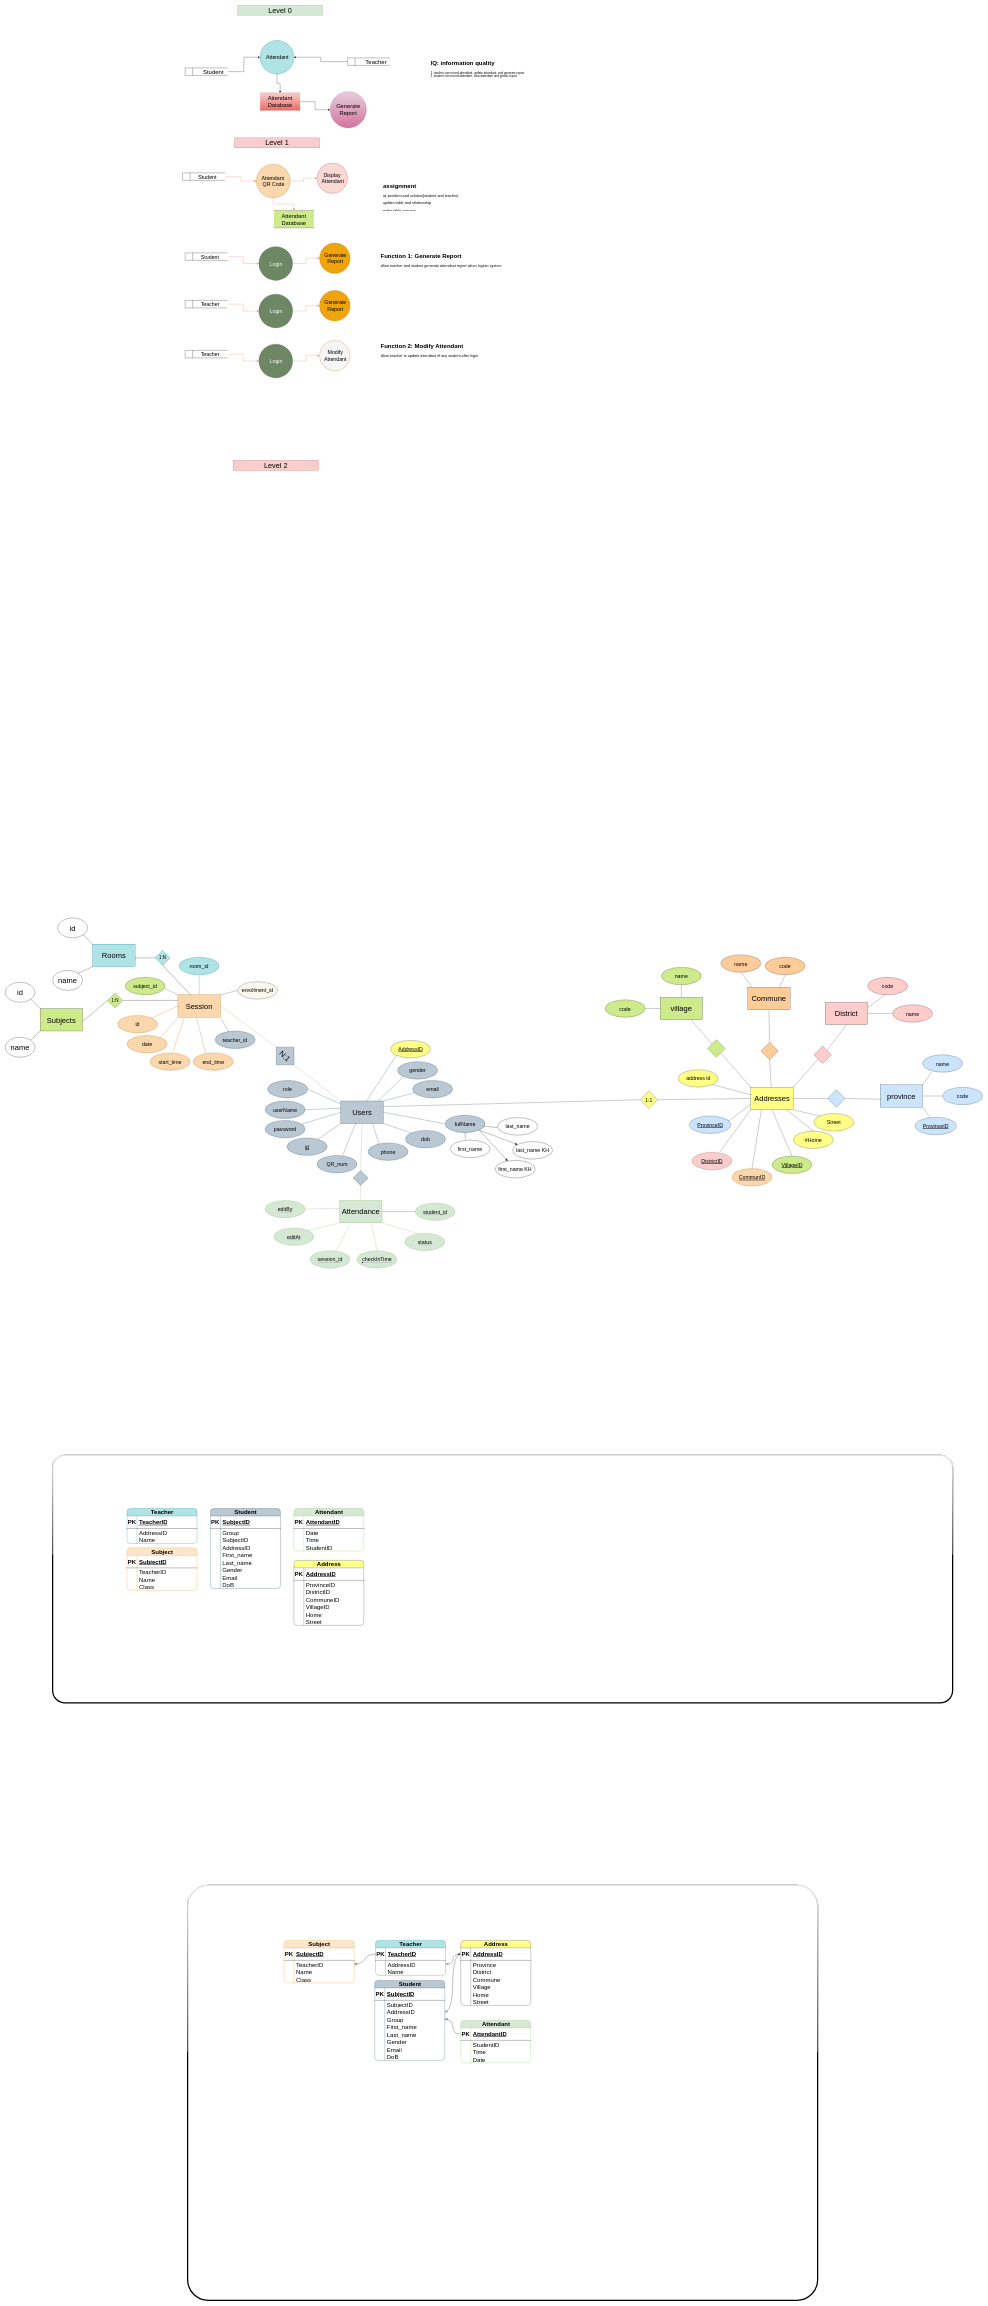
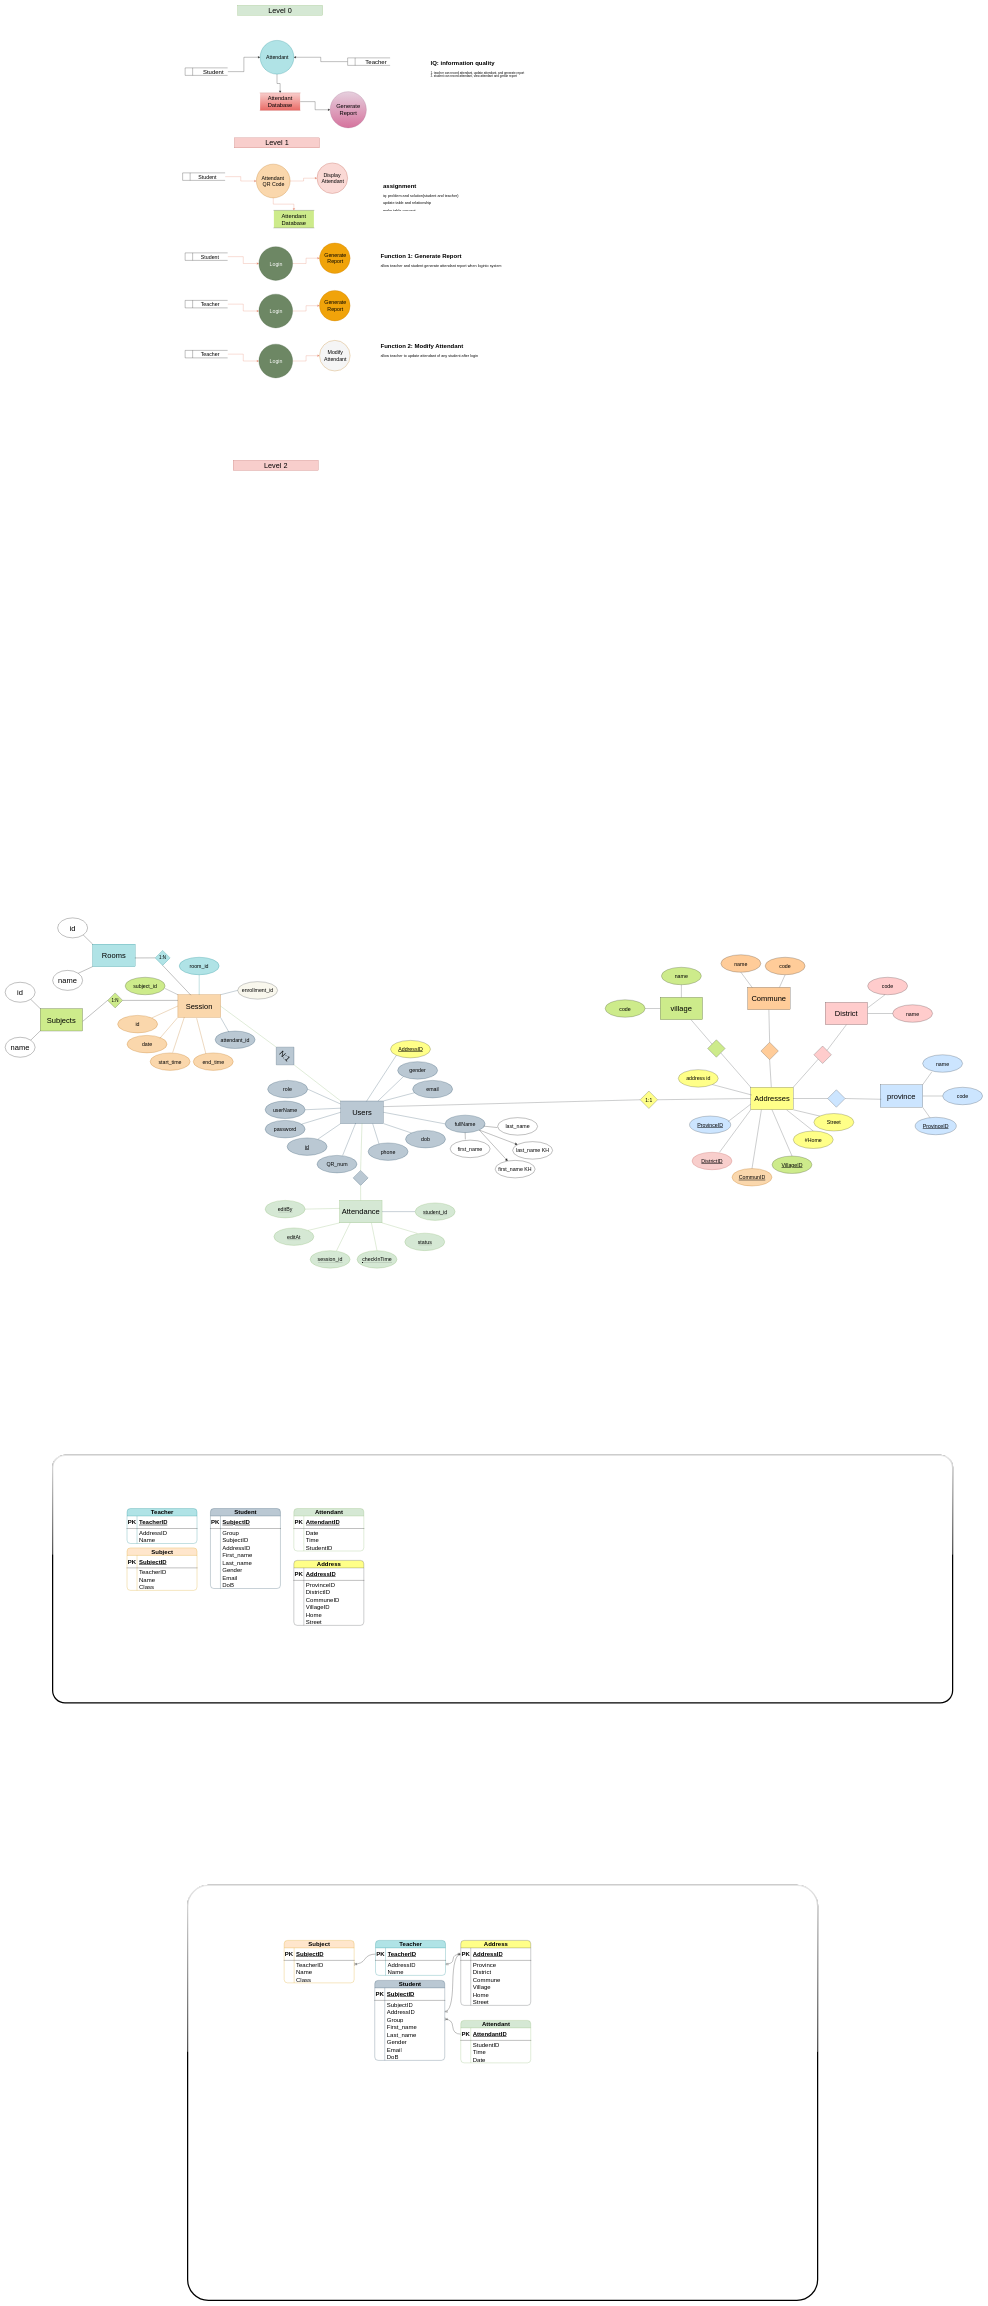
- <mxCell id="321" value="teacher_id" style="ellipse;whiteSpace=wrap;html=1;align=center;strokeColor=#23445d;fillColor=#bac8d3;fontSize=21;" parent="1" vertex="1"><mxGeometry x="860" y="4122.5" width="160" height="70" as="geometry" /></mxCell>
+ <mxCell id="321" value="attendant_id" style="ellipse;whiteSpace=wrap;html=1;align=center;strokeColor=#23445d;fillColor=#bac8d3;fontSize=21;" parent="1" vertex="1"><mxGeometry x="860" y="4122.5" width="160" height="70" as="geometry" /></mxCell>
